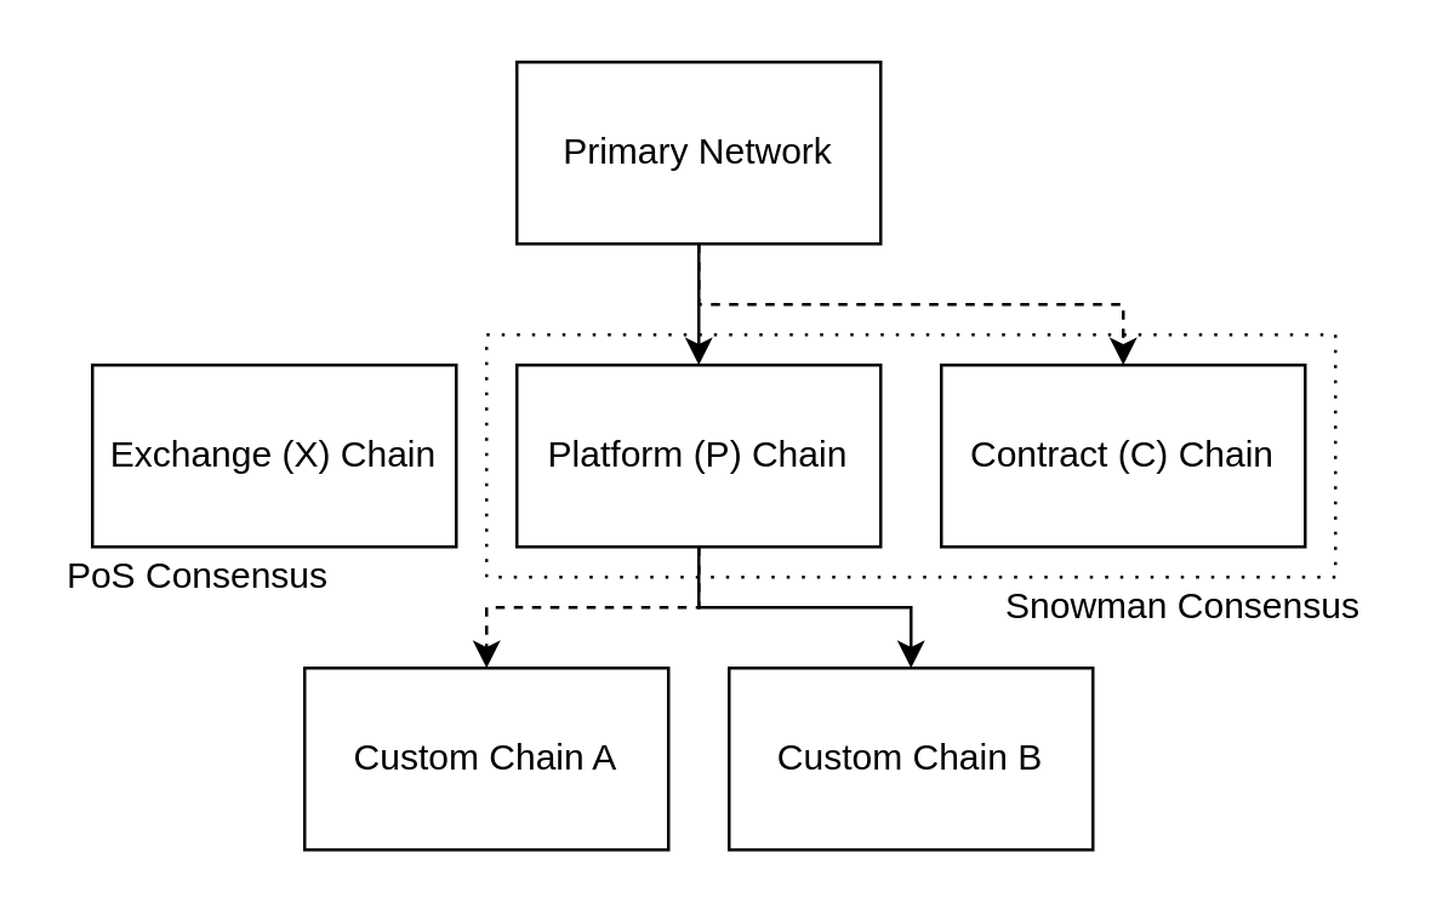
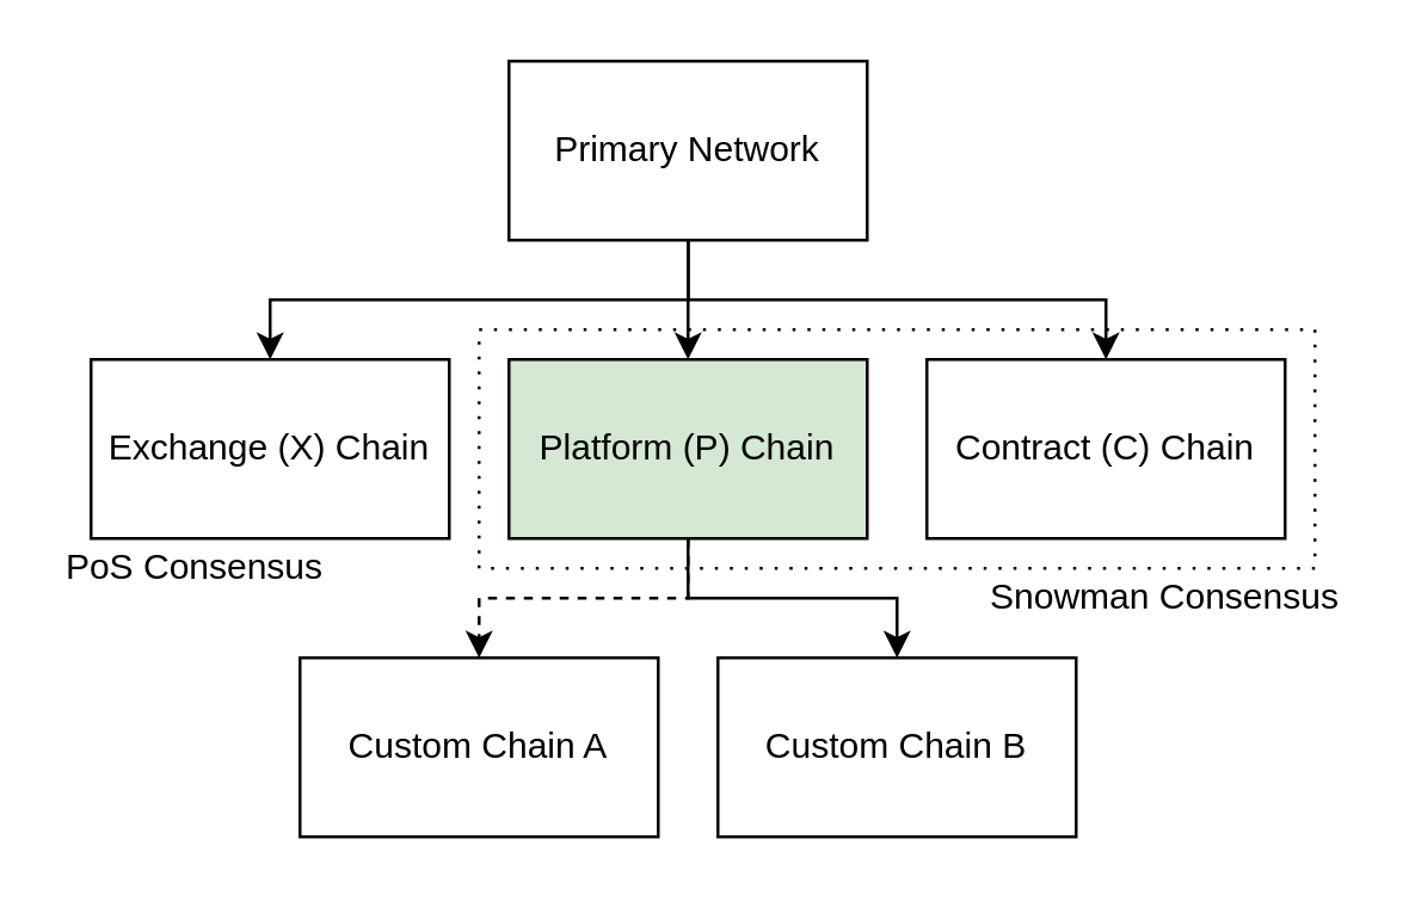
+ <mxCell id="4" style="edgeStyle=orthogonalEdgeStyle;rounded=0;orthogonalLoop=1;jettySize=auto;html=1;exitX=0.5;exitY=1;exitDx=0;exitDy=0;entryX=0.5;entryY=0;entryDx=0;entryDy=0;" edge="1" parent="1" source="5" target="6"><mxGeometry relative="1" as="geometry" /></mxCell>
- <mxCell id="3" style="edgeStyle=orthogonalEdgeStyle;rounded=0;orthogonalLoop=1;jettySize=auto;html=1;exitX=0.5;exitY=1;exitDx=0;exitDy=0;entryX=0.5;entryY=0;entryDx=0;entryDy=0;dashed=1;" edge="1" parent="1" source="5" target="10"><mxGeometry relative="1" as="geometry" /></mxCell>
+ <mxCell id="3" style="edgeStyle=orthogonalEdgeStyle;rounded=0;orthogonalLoop=1;jettySize=auto;html=1;exitX=0.5;exitY=1;exitDx=0;exitDy=0;entryX=0.5;entryY=0;entryDx=0;entryDy=0;" edge="1" parent="1" source="5" target="10"><mxGeometry relative="1" as="geometry" /></mxCell>
- <mxCell id="9" value="Platform (P) Chain" style="rounded=0;whiteSpace=wrap;html=1;" vertex="1" parent="1"><mxGeometry x="170" y="120" width="120" height="60" as="geometry" /></mxCell>
+ <mxCell id="9" value="Platform (P) Chain" style="rounded=0;whiteSpace=wrap;html=1;fillColor=#d5e8d4;" vertex="1" parent="1"><mxGeometry x="170" y="120" width="120" height="60" as="geometry" /></mxCell>
